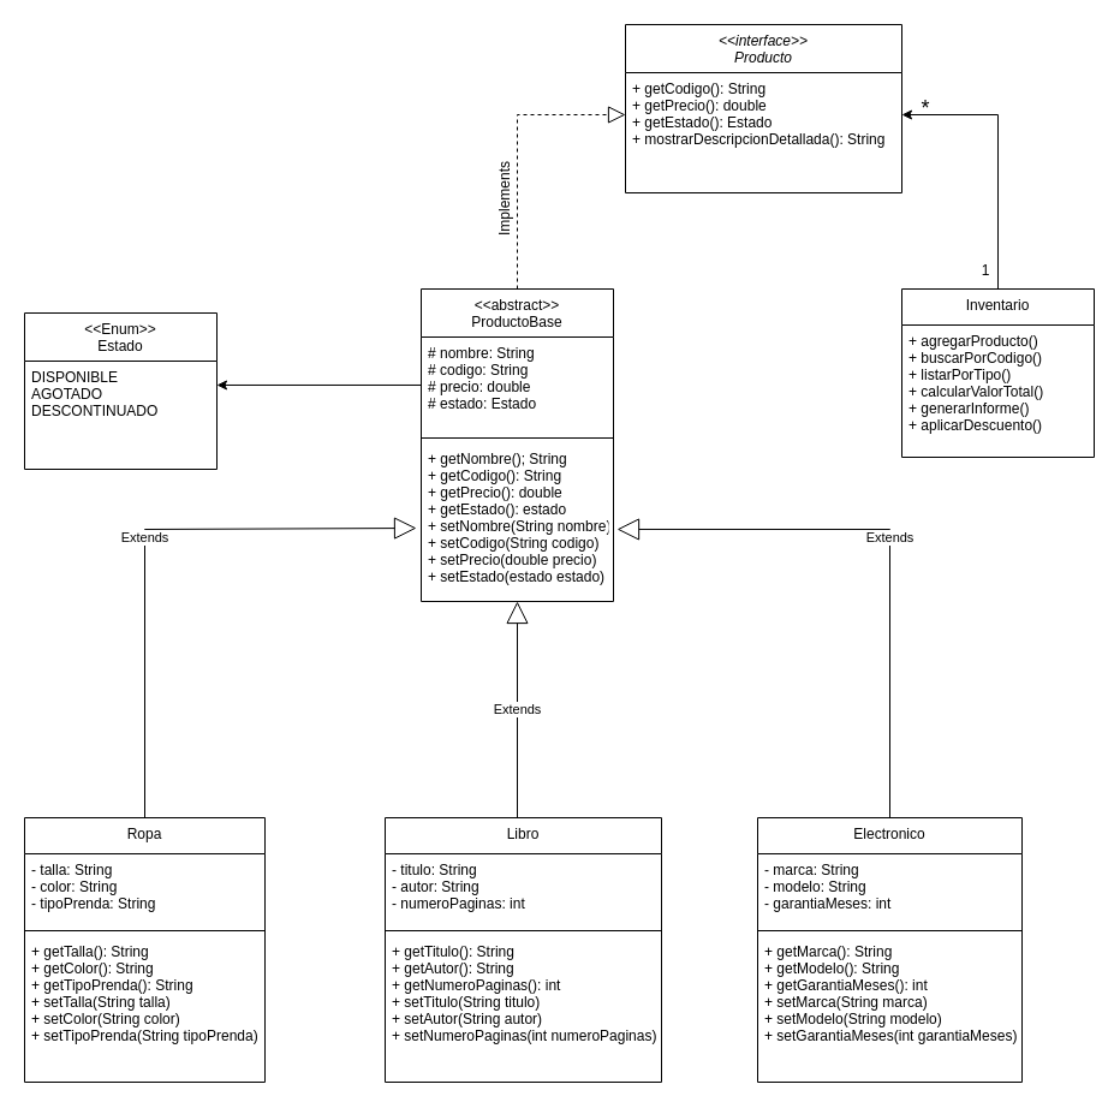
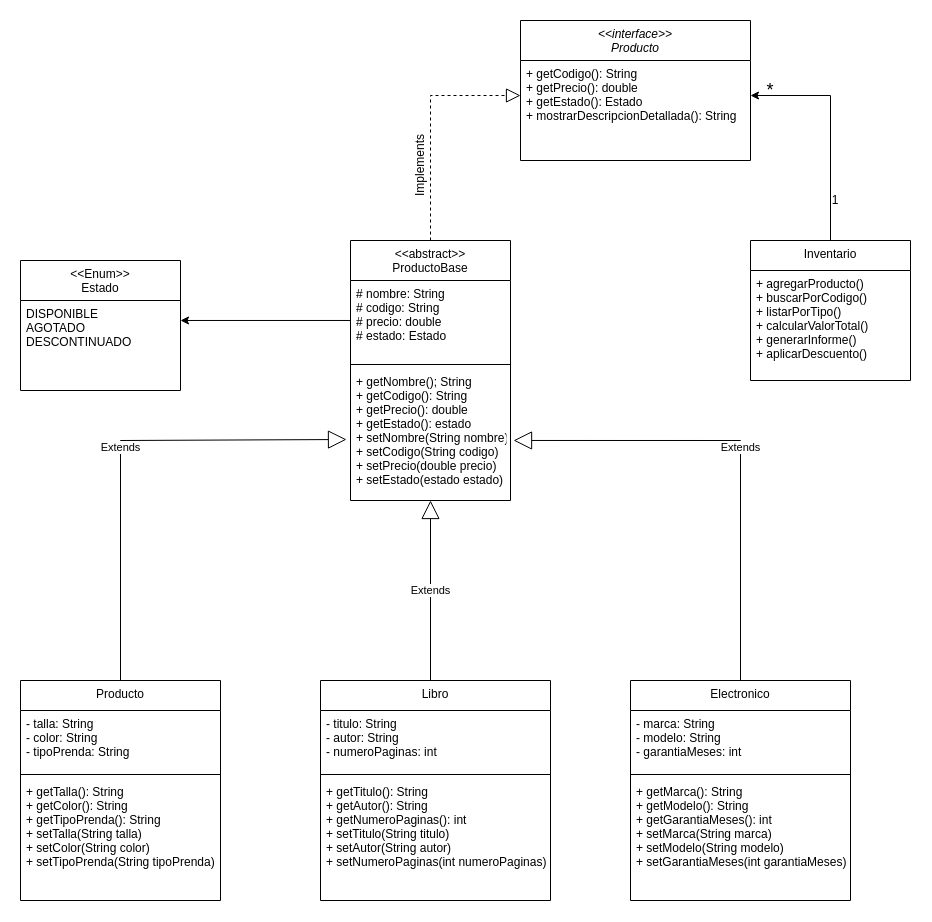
- <mxCell id="11" value="1" style="text;html=1;align=center;verticalAlign=middle;whiteSpace=wrap;rounded=0;" vertex="1" parent="1"><mxGeometry x="790" y="210" width="60" height="30" as="geometry" /></mxCell>
+ <mxCell id="11" value="1" style="text;html=1;align=center;verticalAlign=middle;whiteSpace=wrap;rounded=0;" vertex="1" parent="1"><mxGeometry x="805" y="185" width="60" height="30" as="geometry" /></mxCell>
- <mxCell id="16" value="Ropa" style="swimlane;fontStyle=0;align=center;verticalAlign=top;childLayout=stackLayout;horizontal=1;startSize=30;horizontalStack=0;resizeParent=1;resizeLast=0;collapsible=1;marginBottom=0;rounded=0;shadow=0;strokeWidth=1;" vertex="1" parent="1"><mxGeometry x="20" y="680" width="200" height="220" as="geometry"><mxRectangle x="550" y="140" width="160" height="26" as="alternateBounds" /></mxGeometry></mxCell>
+ <mxCell id="16" value="Producto" style="swimlane;fontStyle=0;align=center;verticalAlign=top;childLayout=stackLayout;horizontal=1;startSize=30;horizontalStack=0;resizeParent=1;resizeLast=0;collapsible=1;marginBottom=0;rounded=0;shadow=0;strokeWidth=1;" vertex="1" parent="1"><mxGeometry x="20" y="680" width="200" height="220" as="geometry"><mxRectangle x="550" y="140" width="160" height="26" as="alternateBounds" /></mxGeometry></mxCell>
